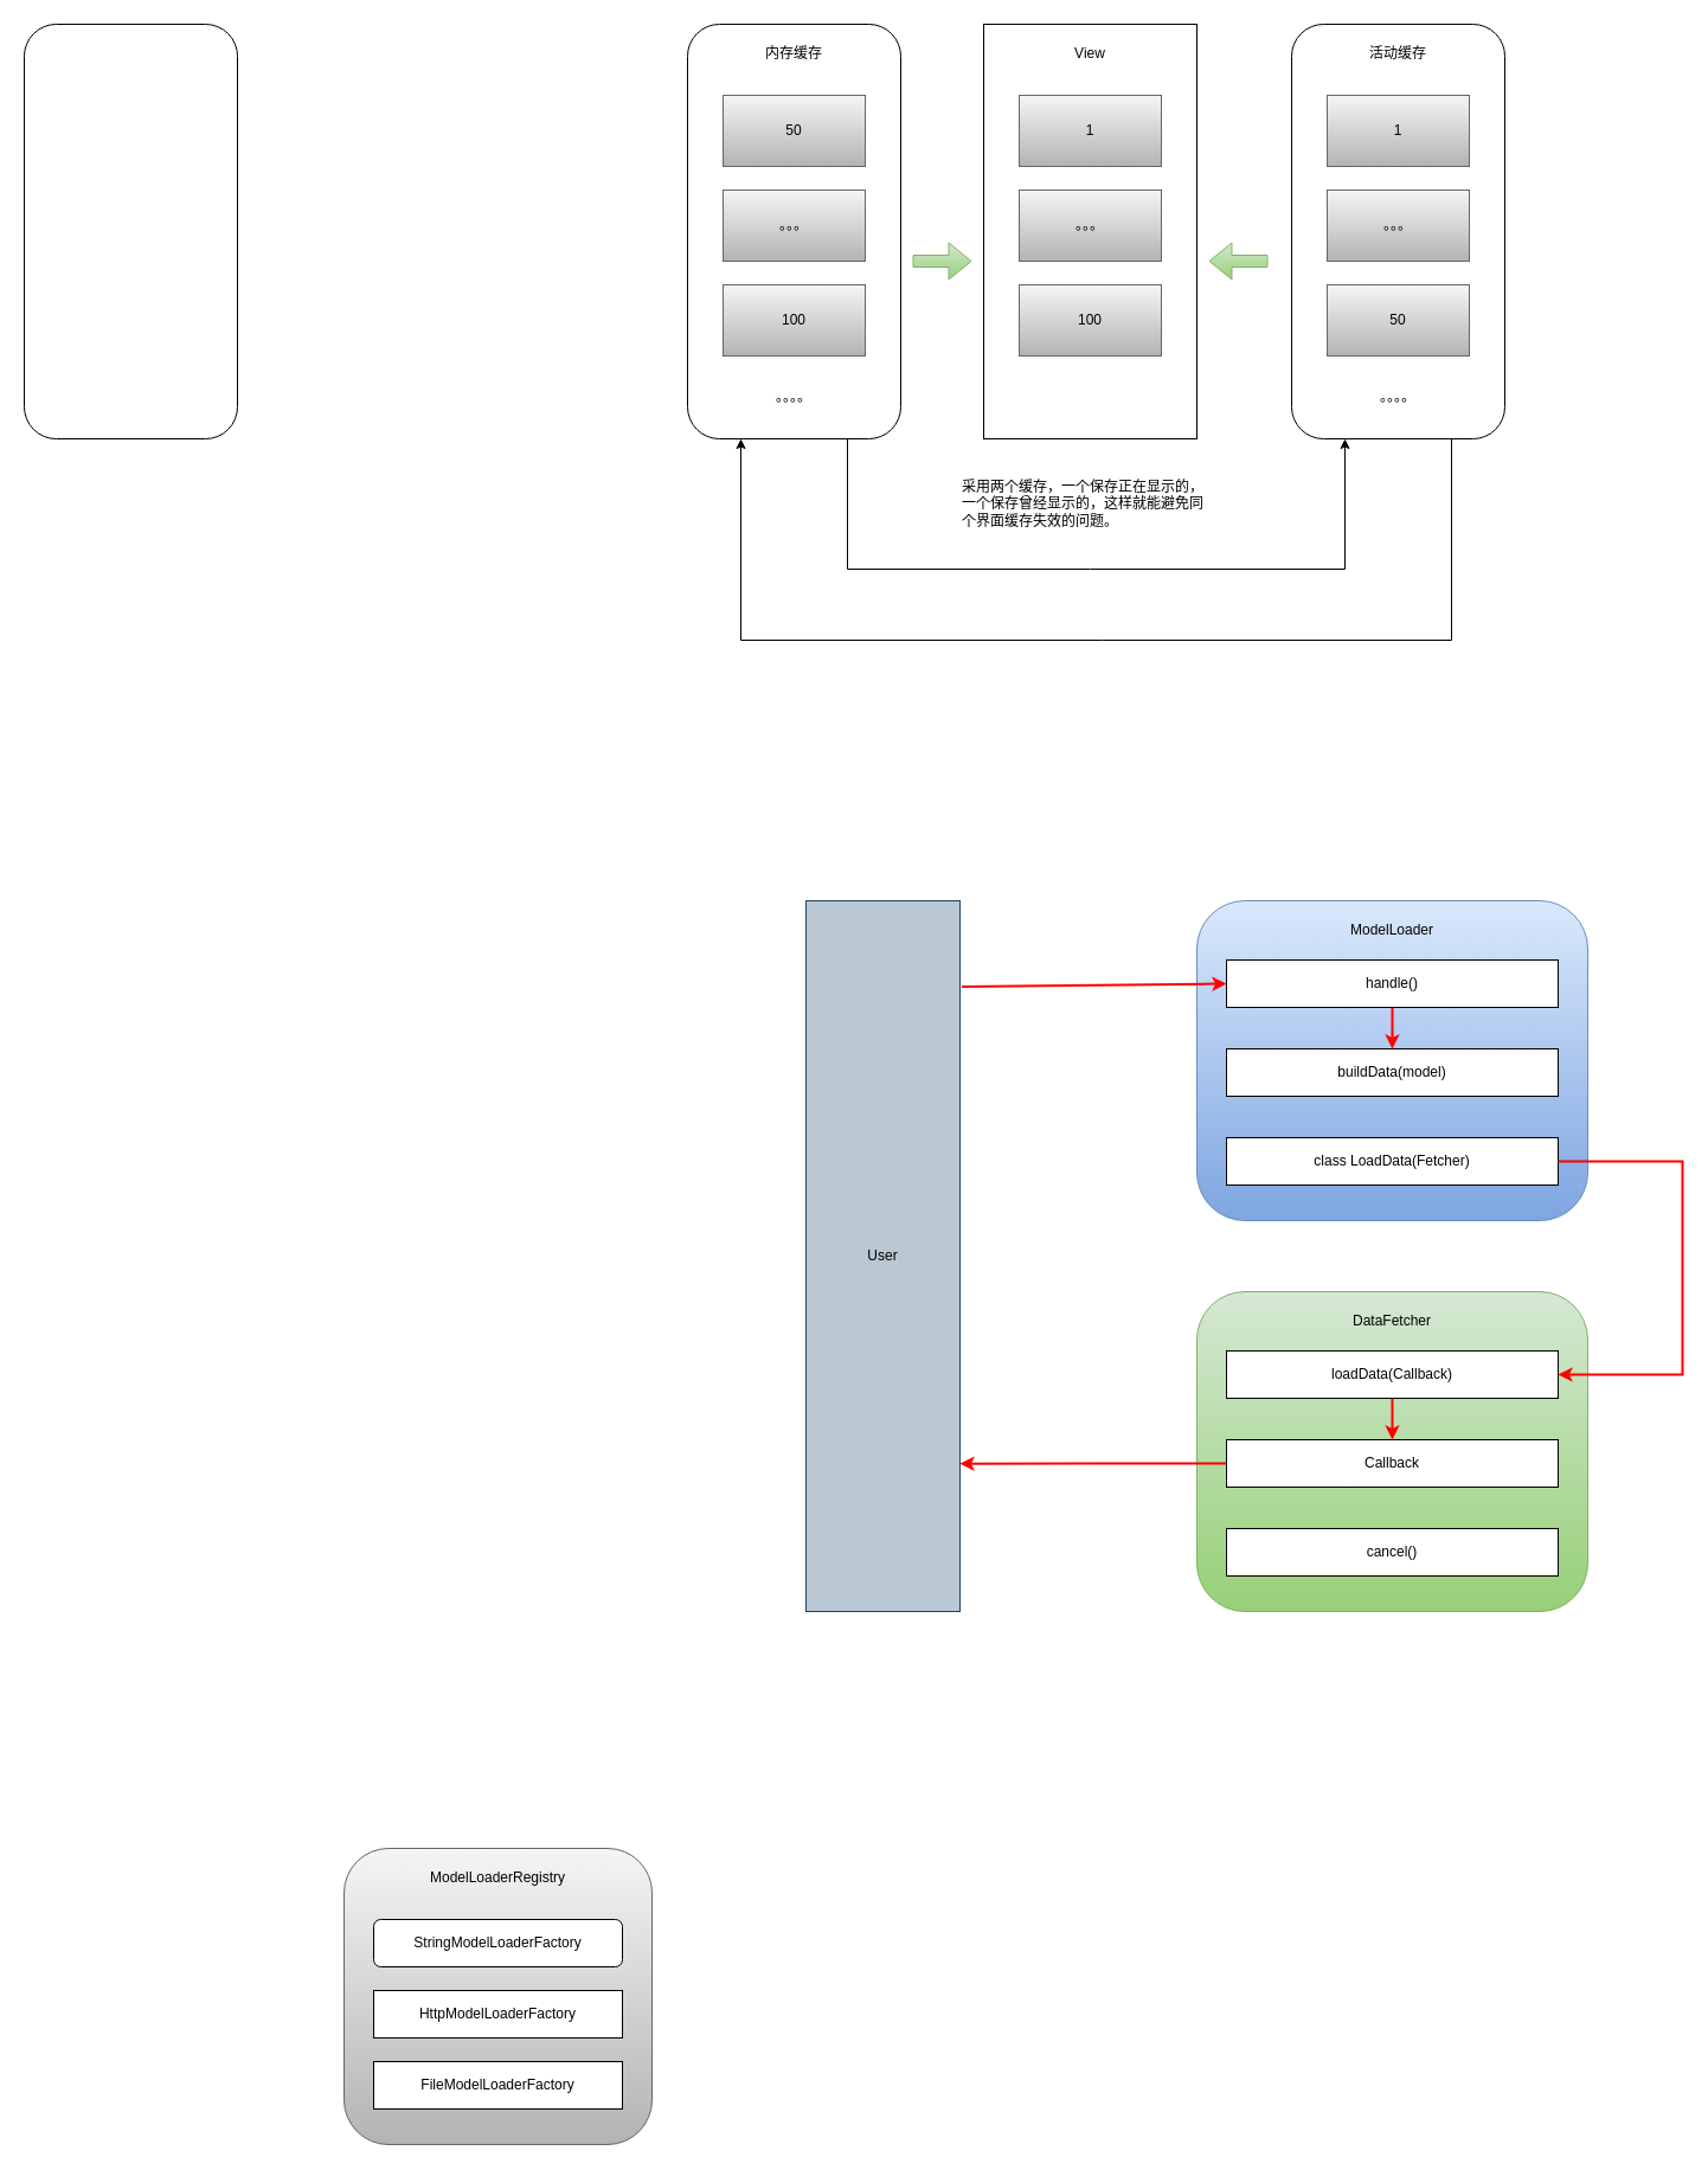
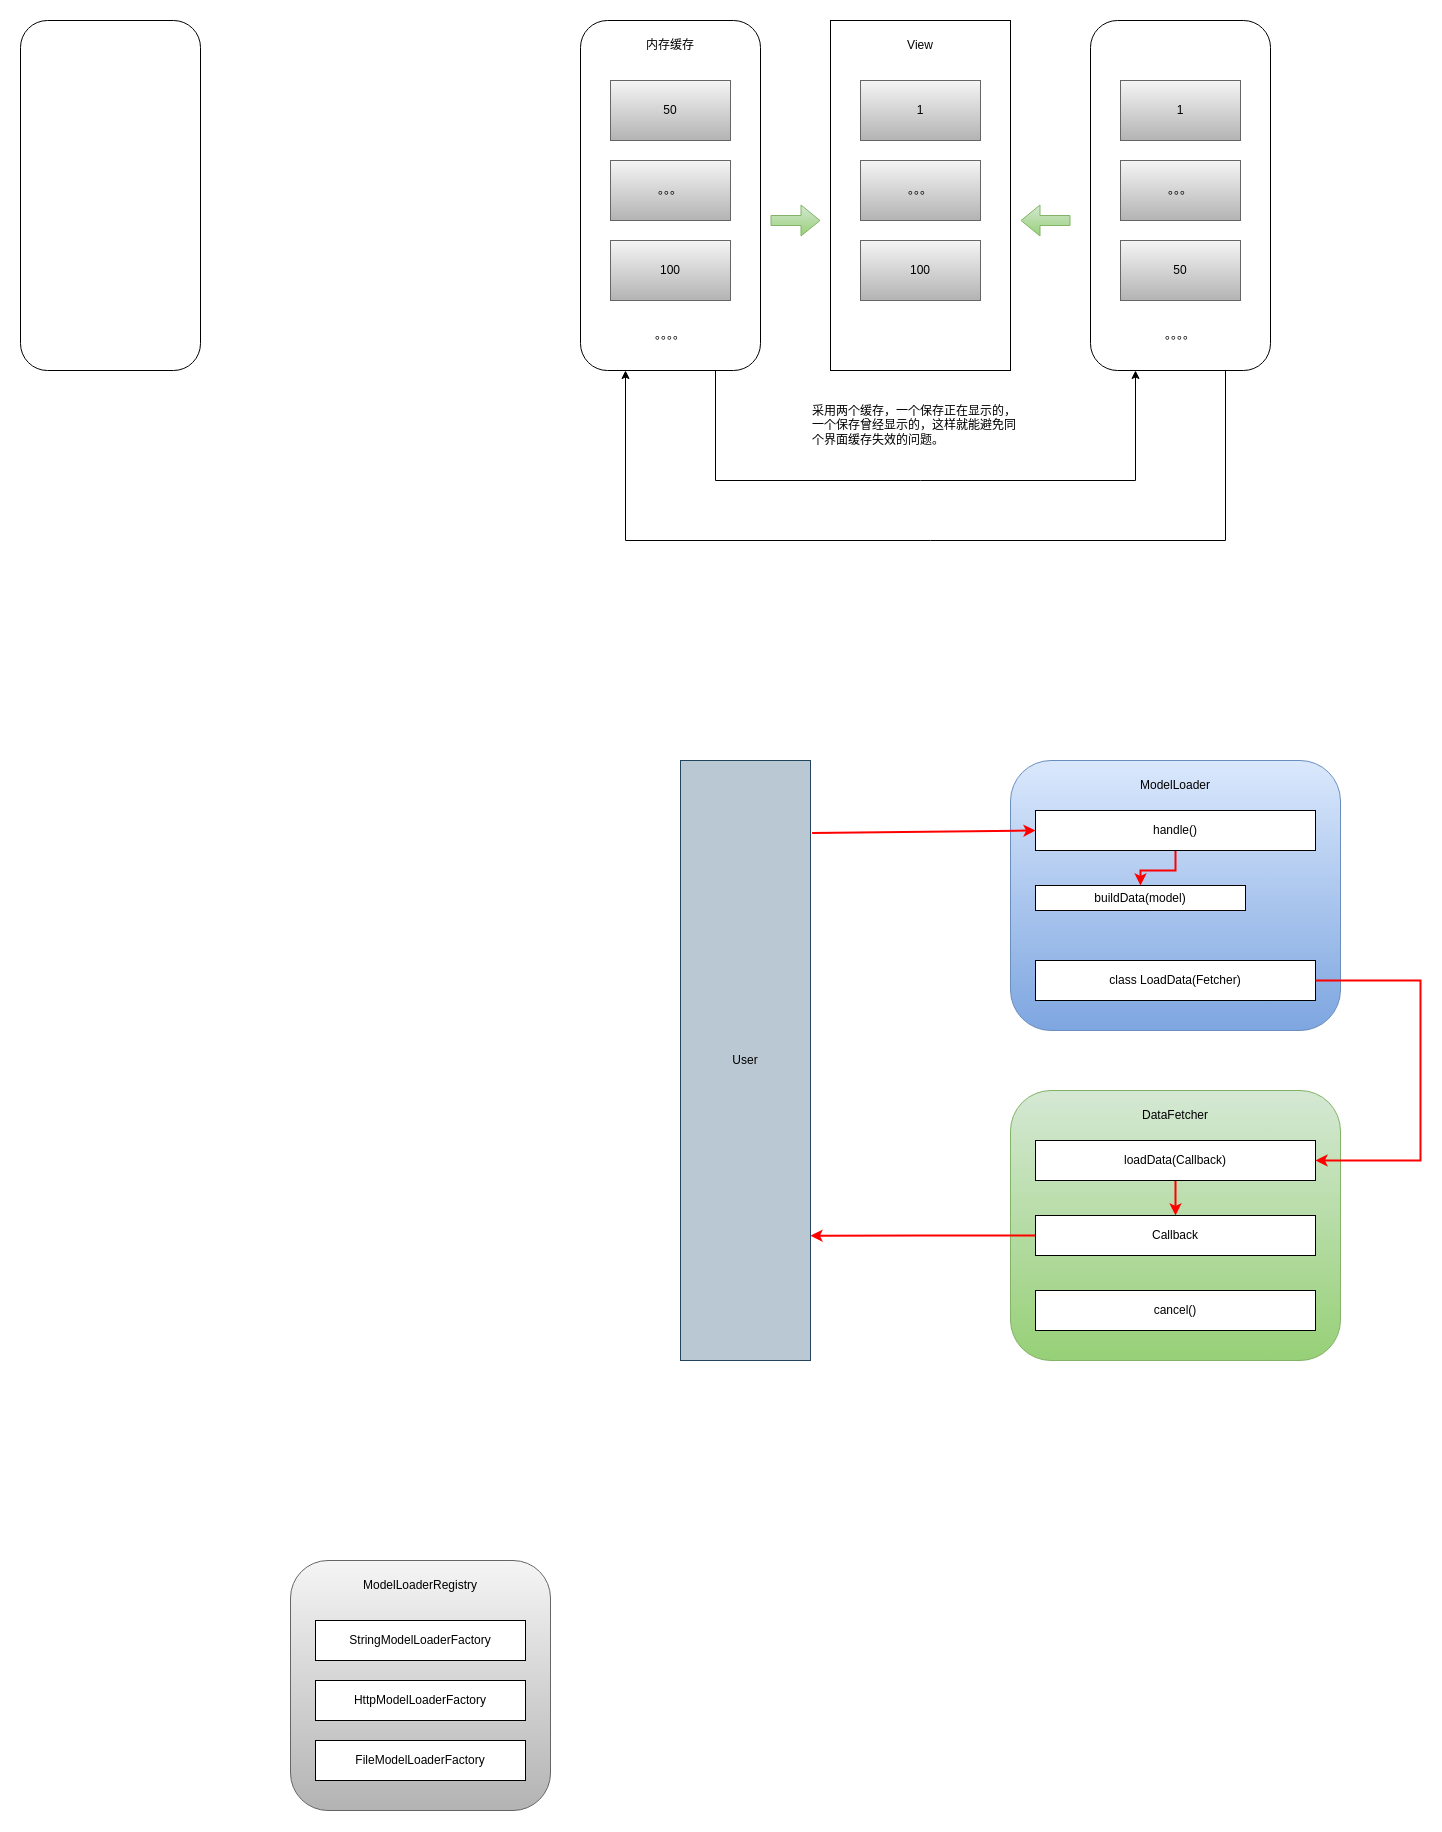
- <mxCell id="17" value="活动缓存" style="text;html=1;strokeColor=none;fillColor=none;align=center;verticalAlign=middle;whiteSpace=wrap;rounded=0;" parent="1" vertex="1"><mxGeometry x="1140" y="30" width="80" height="30" as="geometry" /></mxCell>
- <mxCell id="28" value="buildData(model)" style="rounded=0;whiteSpace=wrap;html=1;" parent="1" vertex="1"><mxGeometry x="1035" y="885" width="280" height="40" as="geometry" /></mxCell>
+ <mxCell id="28" value="buildData(model)" style="rounded=0;whiteSpace=wrap;html=1;" parent="1" vertex="1"><mxGeometry x="1035" y="885" width="210" height="25" as="geometry" /></mxCell>
- <mxCell id="42" value="StringModelLoaderFactory" style="whiteSpace=wrap;html=1;rounded=1;" vertex="1" parent="1"><mxGeometry x="315" y="1620" width="210" height="40" as="geometry" /></mxCell>
+ <mxCell id="42" value="StringModelLoaderFactory" style="rounded=0;whiteSpace=wrap;html=1;" vertex="1" parent="1"><mxGeometry x="315" y="1620" width="210" height="40" as="geometry" /></mxCell>
